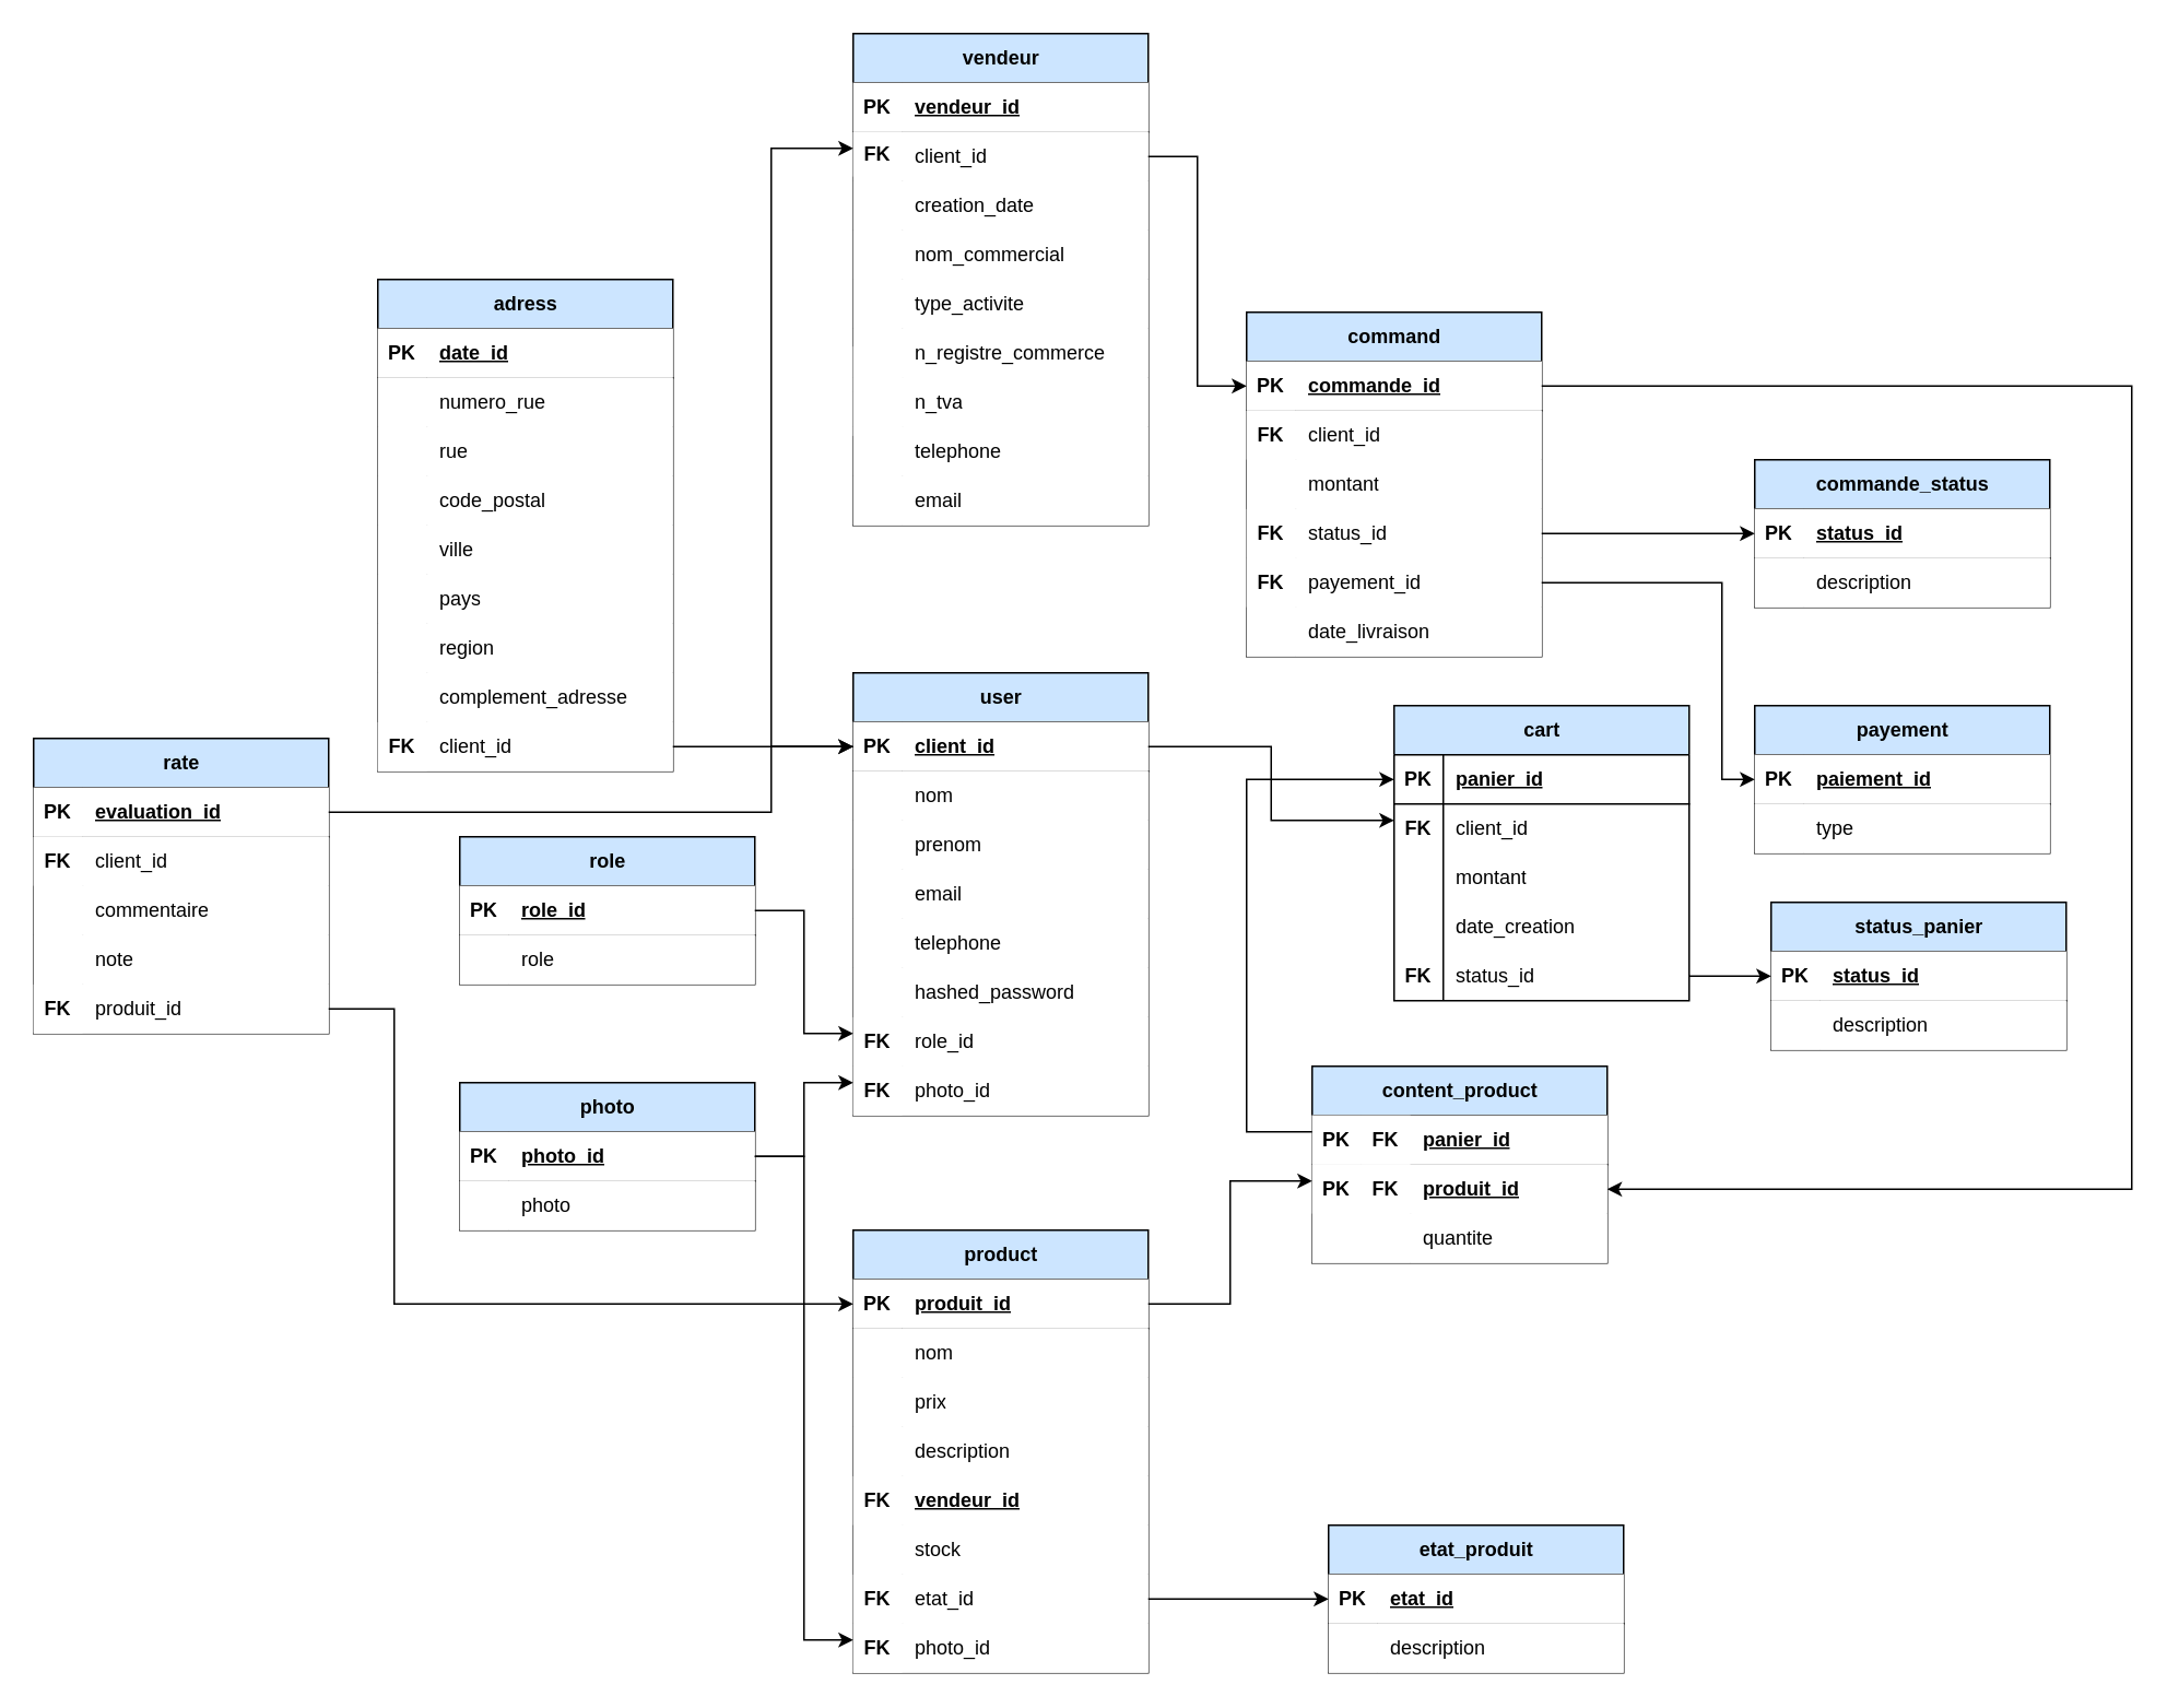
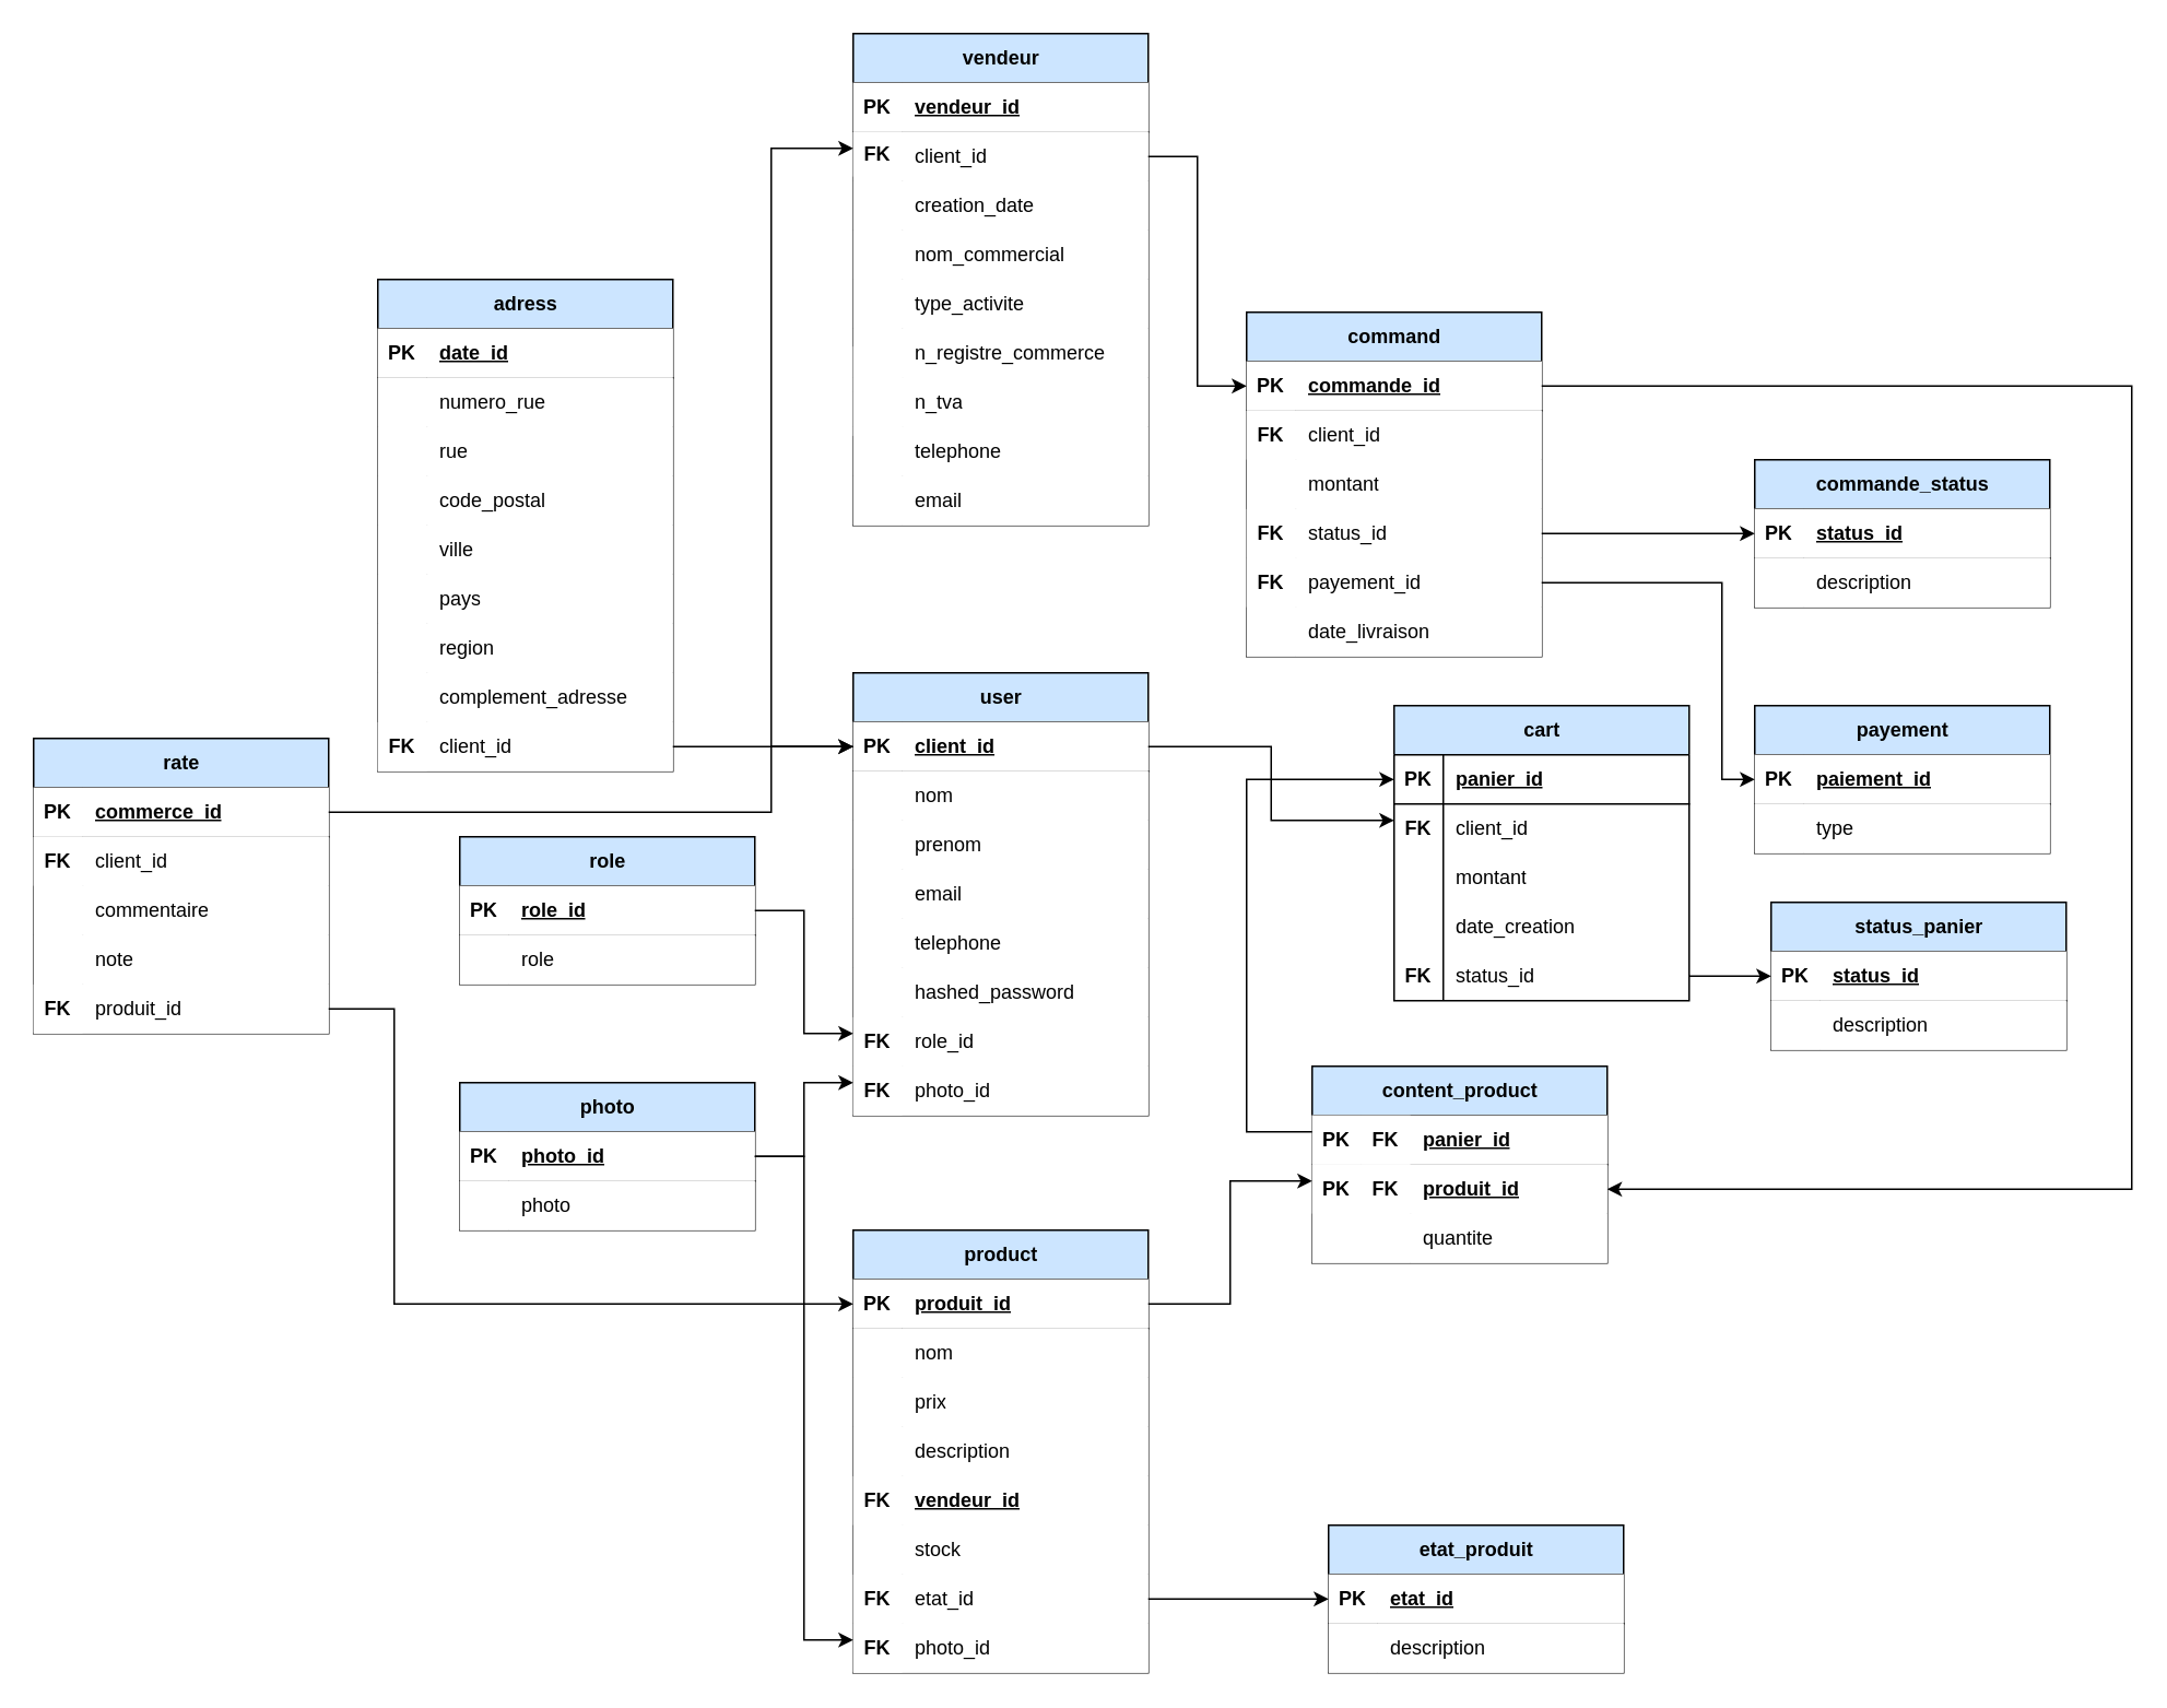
- <mxCell id="67" value="&lt;span style=&quot;text-align: center; text-wrap: nowrap;&quot;&gt;evaluation_id&lt;/span&gt;" style="shape=partialRectangle;connectable=0;fillColor=#FFFFFF;top=0;left=0;bottom=0;right=0;align=left;spacingLeft=6;fontStyle=5;overflow=hidden;whiteSpace=wrap;html=1;" parent="65" vertex="1"><mxGeometry x="30" width="150" height="30" as="geometry"><mxRectangle width="150" height="30" as="alternateBounds" /></mxGeometry></mxCell>
+ <mxCell id="67" value="&lt;span style=&quot;text-align: center; text-wrap: nowrap;&quot;&gt;commerce_id&lt;/span&gt;" style="shape=partialRectangle;connectable=0;fillColor=#FFFFFF;top=0;left=0;bottom=0;right=0;align=left;spacingLeft=6;fontStyle=5;overflow=hidden;whiteSpace=wrap;html=1;" parent="65" vertex="1"><mxGeometry x="30" width="150" height="30" as="geometry"><mxRectangle width="150" height="30" as="alternateBounds" /></mxGeometry></mxCell>
